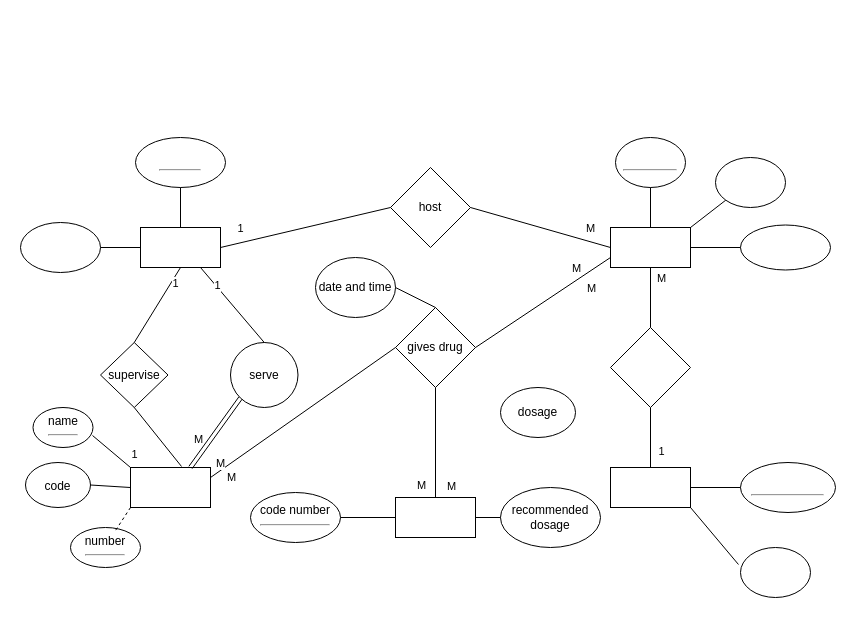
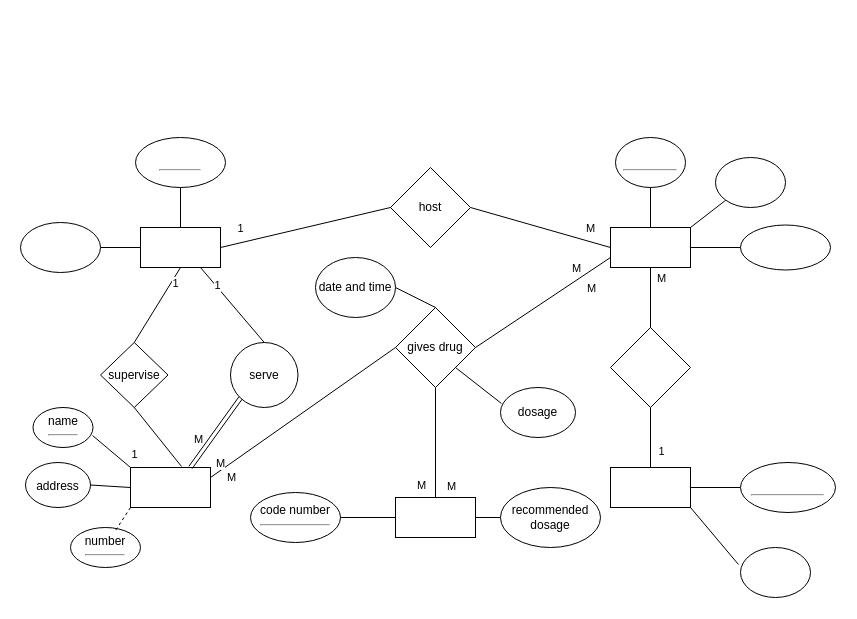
+ <mxCell id="57" value="" style="endArrow=none;html=1;rounded=0;exitX=1;exitY=1;exitDx=0;exitDy=0;entryX=0.013;entryY=0.32;entryDx=0;entryDy=0;entryPerimeter=0;" parent="1" source="48" target="56" edge="1"><mxGeometry width="50" height="50" relative="1" as="geometry"><mxPoint x="410" y="237" as="sourcePoint" /><mxPoint x="460" y="187" as="targetPoint" /></mxGeometry></mxCell>
- <mxCell id="32" value="&lt;span style=&quot;font-size: 12px; font-family: Arial, sans-serif; position: relative; top: 0.5pt;&quot;&gt;code&lt;/span&gt;" style="ellipse;whiteSpace=wrap;html=1;fontColor=default;fontSize=12;" parent="1" vertex="1"><mxGeometry x="25" y="462" width="65" height="45" as="geometry" /></mxCell>
+ <mxCell id="32" value="&lt;span style=&quot;font-size: 12px; font-family: Arial, sans-serif; position: relative; top: 0.5pt;&quot;&gt;address&lt;/span&gt;" style="ellipse;whiteSpace=wrap;html=1;fontColor=default;fontSize=12;" parent="1" vertex="1"><mxGeometry x="25" y="462" width="65" height="45" as="geometry" /></mxCell>
